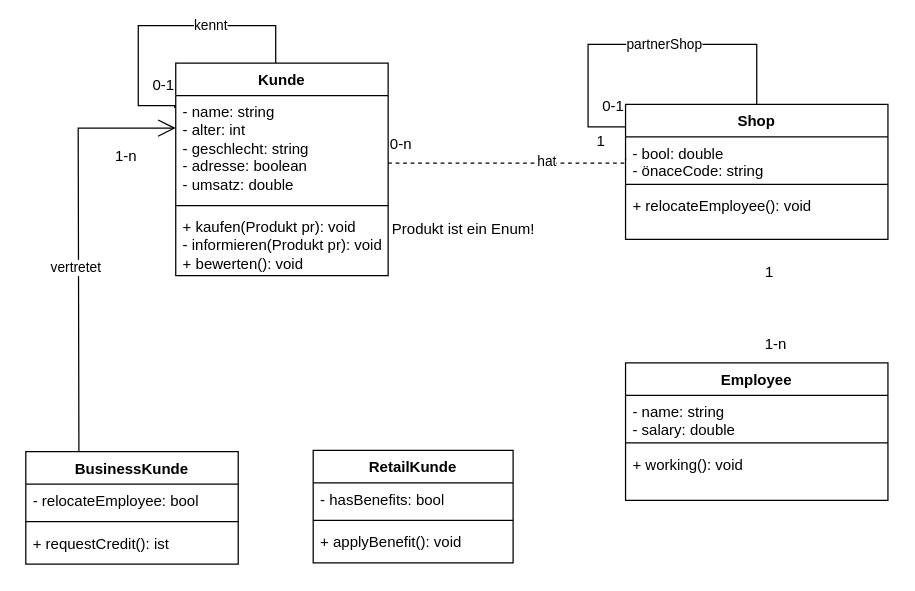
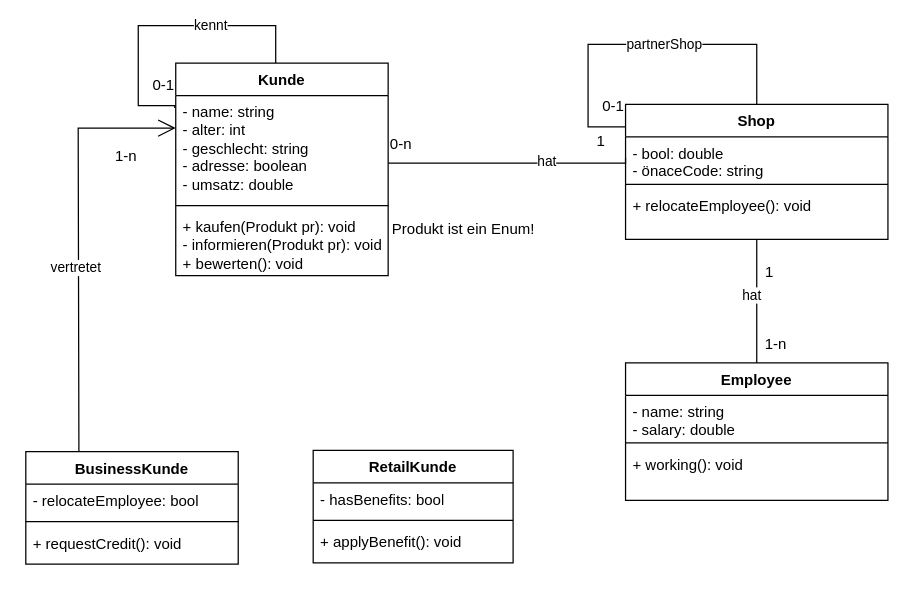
- <mxCell id="18" value="" style="endArrow=none;html=1;edgeStyle=orthogonalEdgeStyle;rounded=0;exitX=0.25;exitY=1;exitDx=0;exitDy=0;entryX=0;entryY=0.5;entryDx=0;entryDy=0;exitPerimeter=0;dashed=1;" edge="1" parent="1" source="21" target="11"><mxGeometry relative="1" as="geometry"><mxPoint x="399" y="237" as="sourcePoint" /><mxPoint x="479" y="180" as="targetPoint" /><Array as="points"><mxPoint x="500" y="130" /></Array></mxGeometry></mxCell>
+ <mxCell id="18" value="" style="endArrow=none;html=1;edgeStyle=orthogonalEdgeStyle;rounded=0;exitX=0.25;exitY=1;exitDx=0;exitDy=0;entryX=0;entryY=0.5;entryDx=0;entryDy=0;exitPerimeter=0;" edge="1" parent="1" source="21" target="11"><mxGeometry relative="1" as="geometry"><mxPoint x="399" y="237" as="sourcePoint" /><mxPoint x="479" y="180" as="targetPoint" /><Array as="points"><mxPoint x="500" y="130" /></Array></mxGeometry></mxCell>
+ <mxCell id="33" value="" style="endArrow=none;html=1;edgeStyle=orthogonalEdgeStyle;rounded=0;" edge="1" parent="1" source="10" target="29"><mxGeometry relative="1" as="geometry"><mxPoint x="610" y="180" as="sourcePoint" /><mxPoint x="810" y="188" as="targetPoint" /><Array as="points" /></mxGeometry></mxCell>
+ <mxCell id="34" value="hat" style="edgeLabel;html=1;align=center;verticalAlign=middle;resizable=0;points=[];" vertex="1" connectable="0" parent="33"><mxGeometry x="0.299" y="2" relative="1" as="geometry"><mxPoint x="-7" y="-20" as="offset" /></mxGeometry></mxCell>
- <mxCell id="9" value="&lt;div&gt;+ requestCredit(): ist&lt;/div&gt;" style="text;strokeColor=none;fillColor=none;align=left;verticalAlign=top;spacingLeft=4;spacingRight=4;overflow=hidden;rotatable=0;points=[[0,0.5],[1,0.5]];portConstraint=eastwest;whiteSpace=wrap;html=1;" vertex="1" parent="6"><mxGeometry y="60" width="170" height="30" as="geometry" /></mxCell>
+ <mxCell id="9" value="&lt;div&gt;+ requestCredit(): void&lt;/div&gt;" style="text;strokeColor=none;fillColor=none;align=left;verticalAlign=top;spacingLeft=4;spacingRight=4;overflow=hidden;rotatable=0;points=[[0,0.5],[1,0.5]];portConstraint=eastwest;whiteSpace=wrap;html=1;" vertex="1" parent="6"><mxGeometry y="60" width="170" height="30" as="geometry" /></mxCell>
